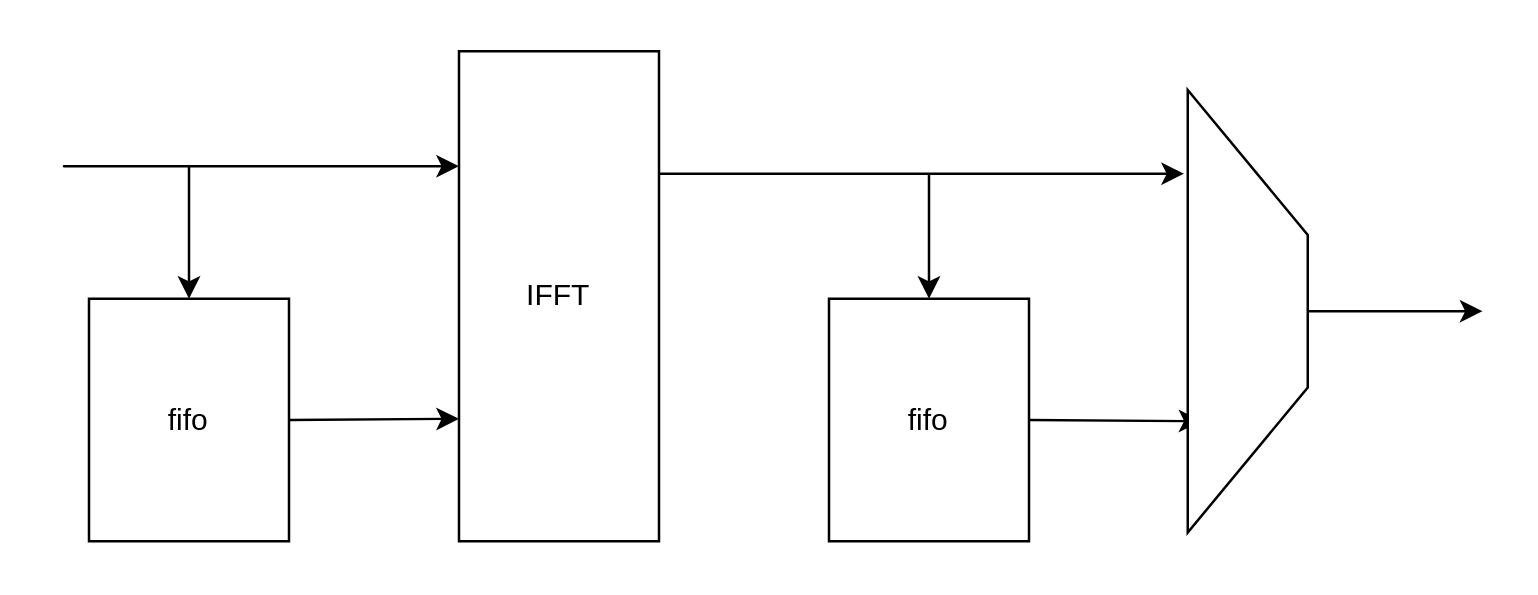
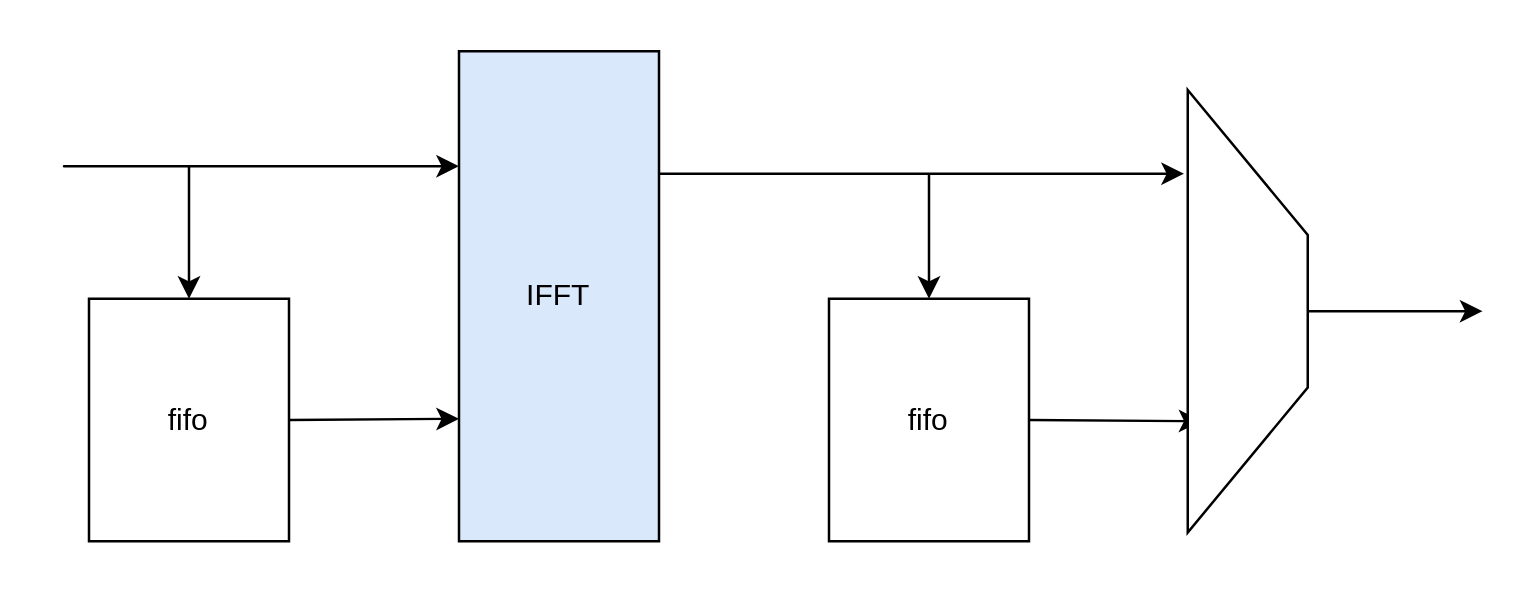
- <mxCell id="7" value="&lt;font color=&quot;#000000&quot;&gt;IFFT&lt;/font&gt;" style="rounded=0;whiteSpace=wrap;html=1;strokeColor=#000000;fillColor=#FFFFFF;" parent="1" vertex="1"><mxGeometry x="183" y="20" width="80" height="196" as="geometry" /></mxCell>
+ <mxCell id="7" value="&lt;font color=&quot;#000000&quot;&gt;IFFT&lt;/font&gt;" style="rounded=0;whiteSpace=wrap;html=1;strokeColor=#000000;fillColor=#dae8fc;" parent="1" vertex="1"><mxGeometry x="183" y="20" width="80" height="196" as="geometry" /></mxCell>
